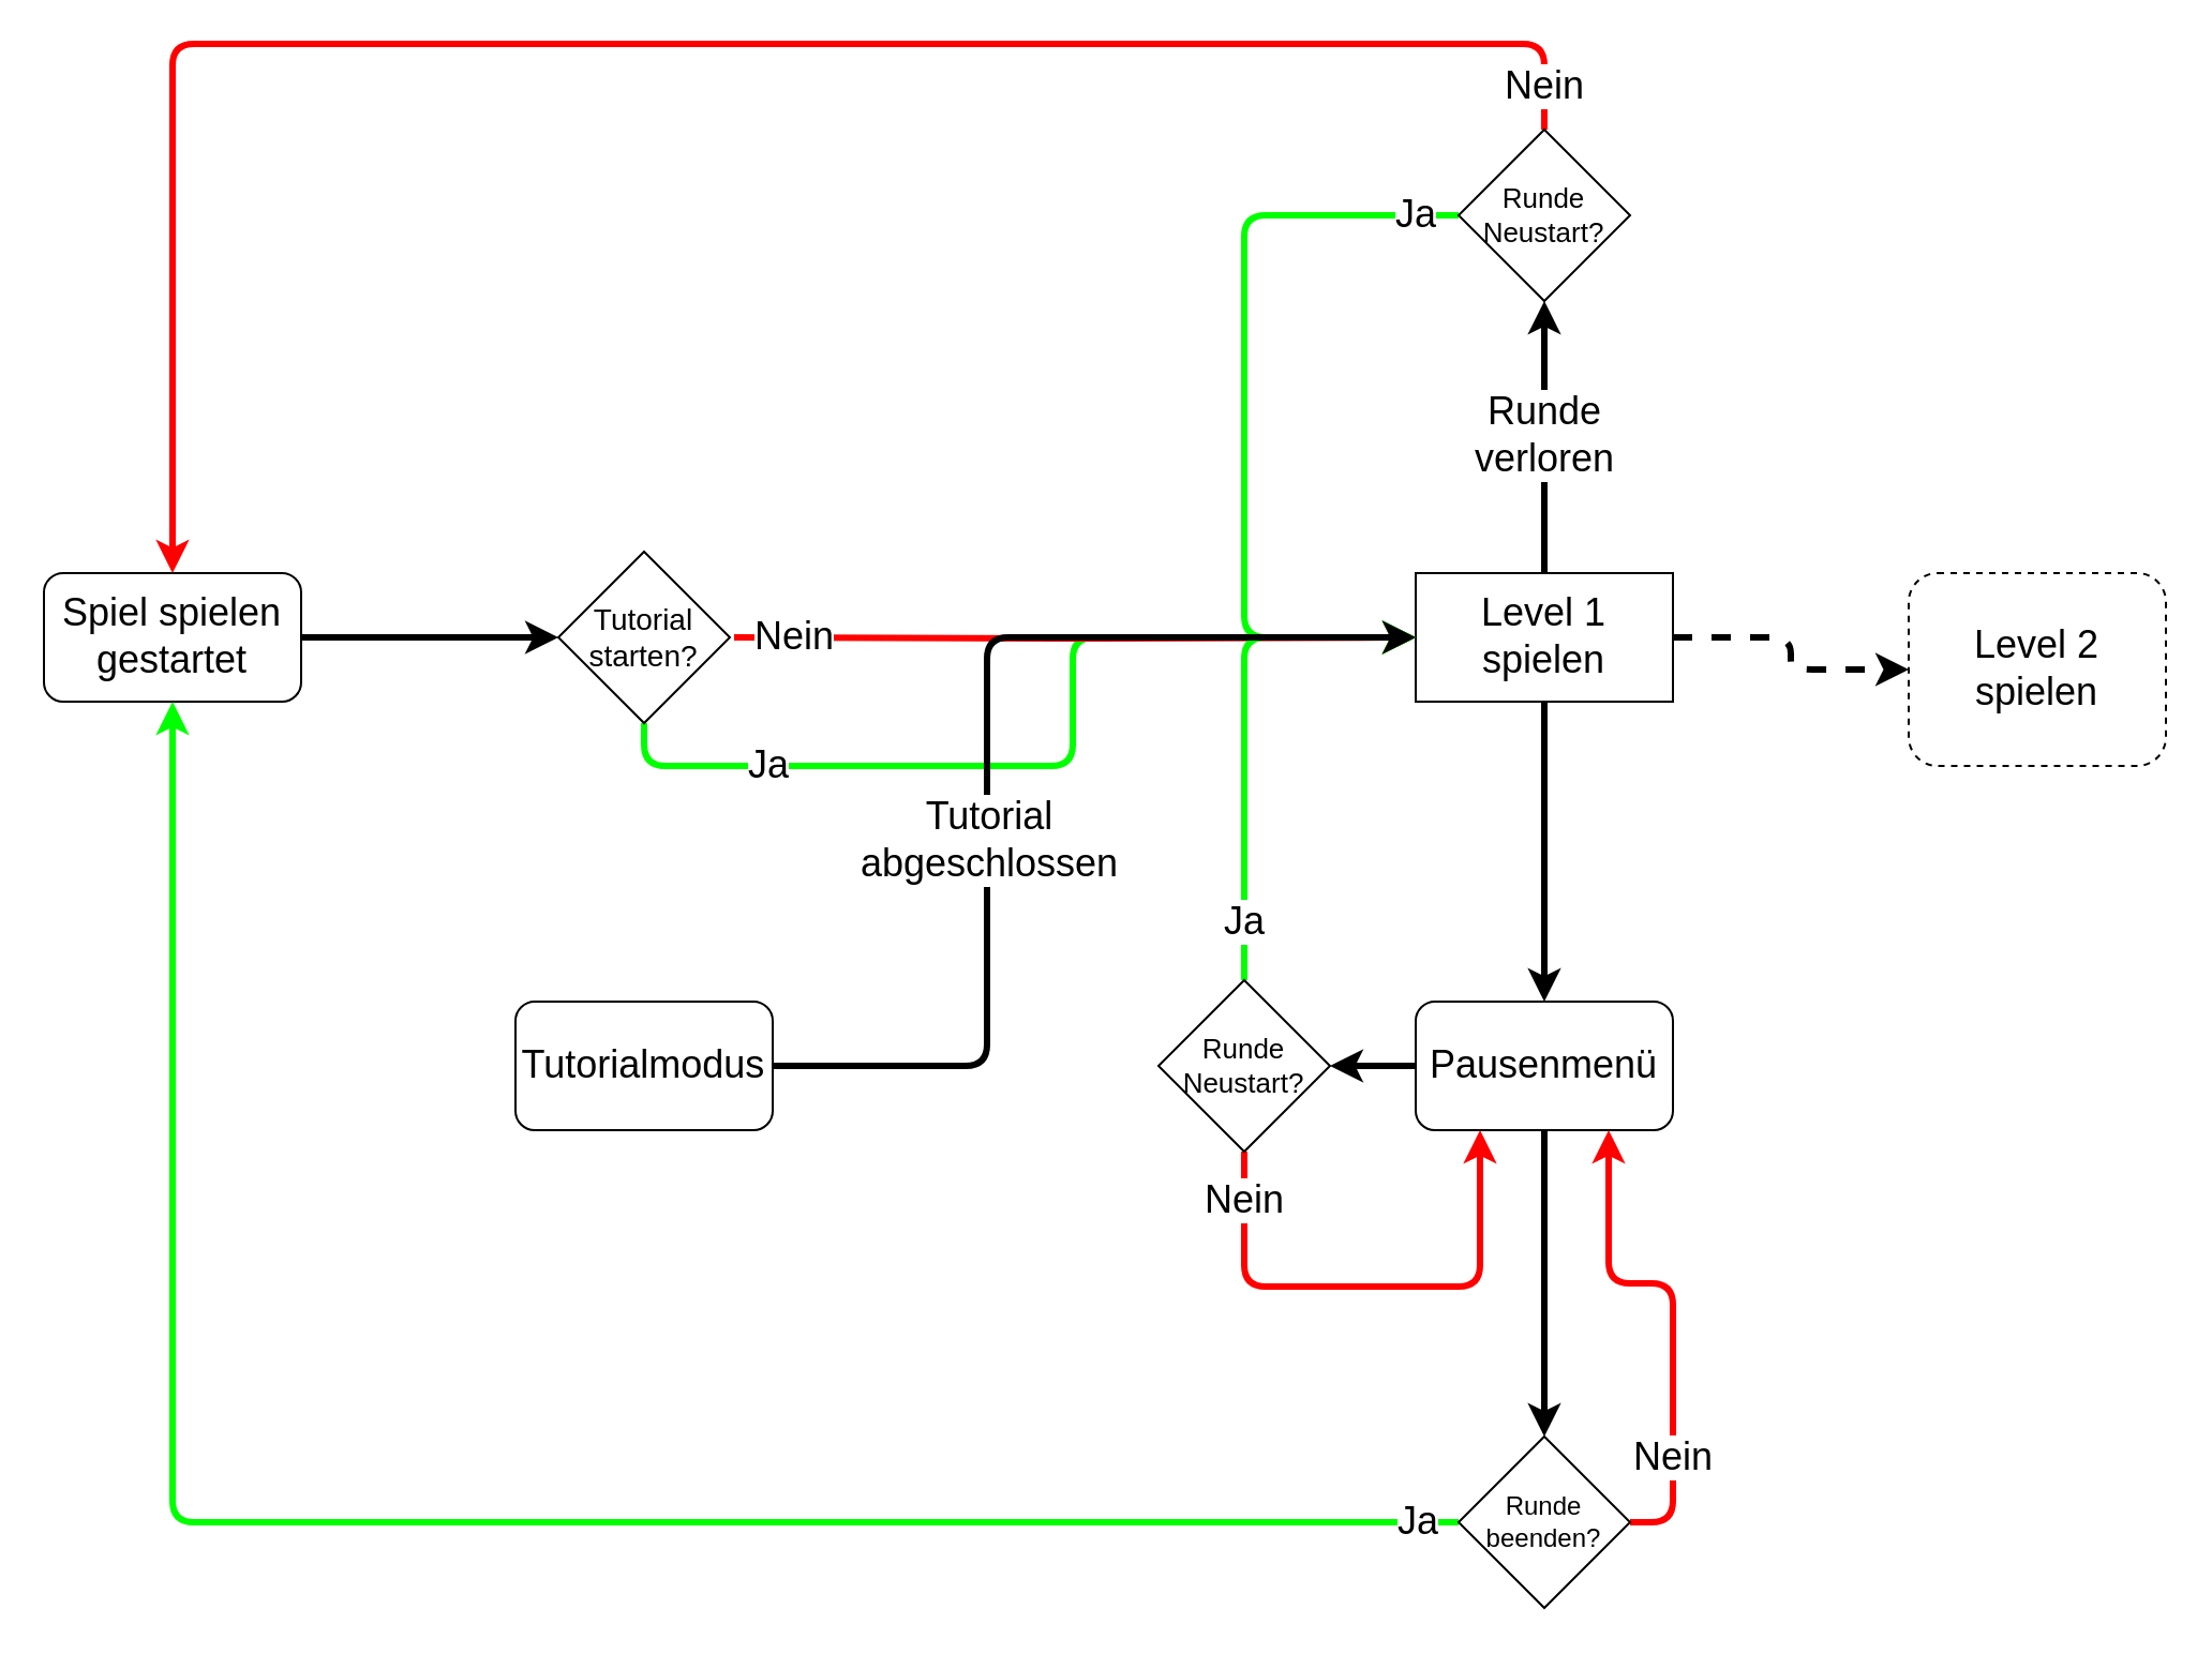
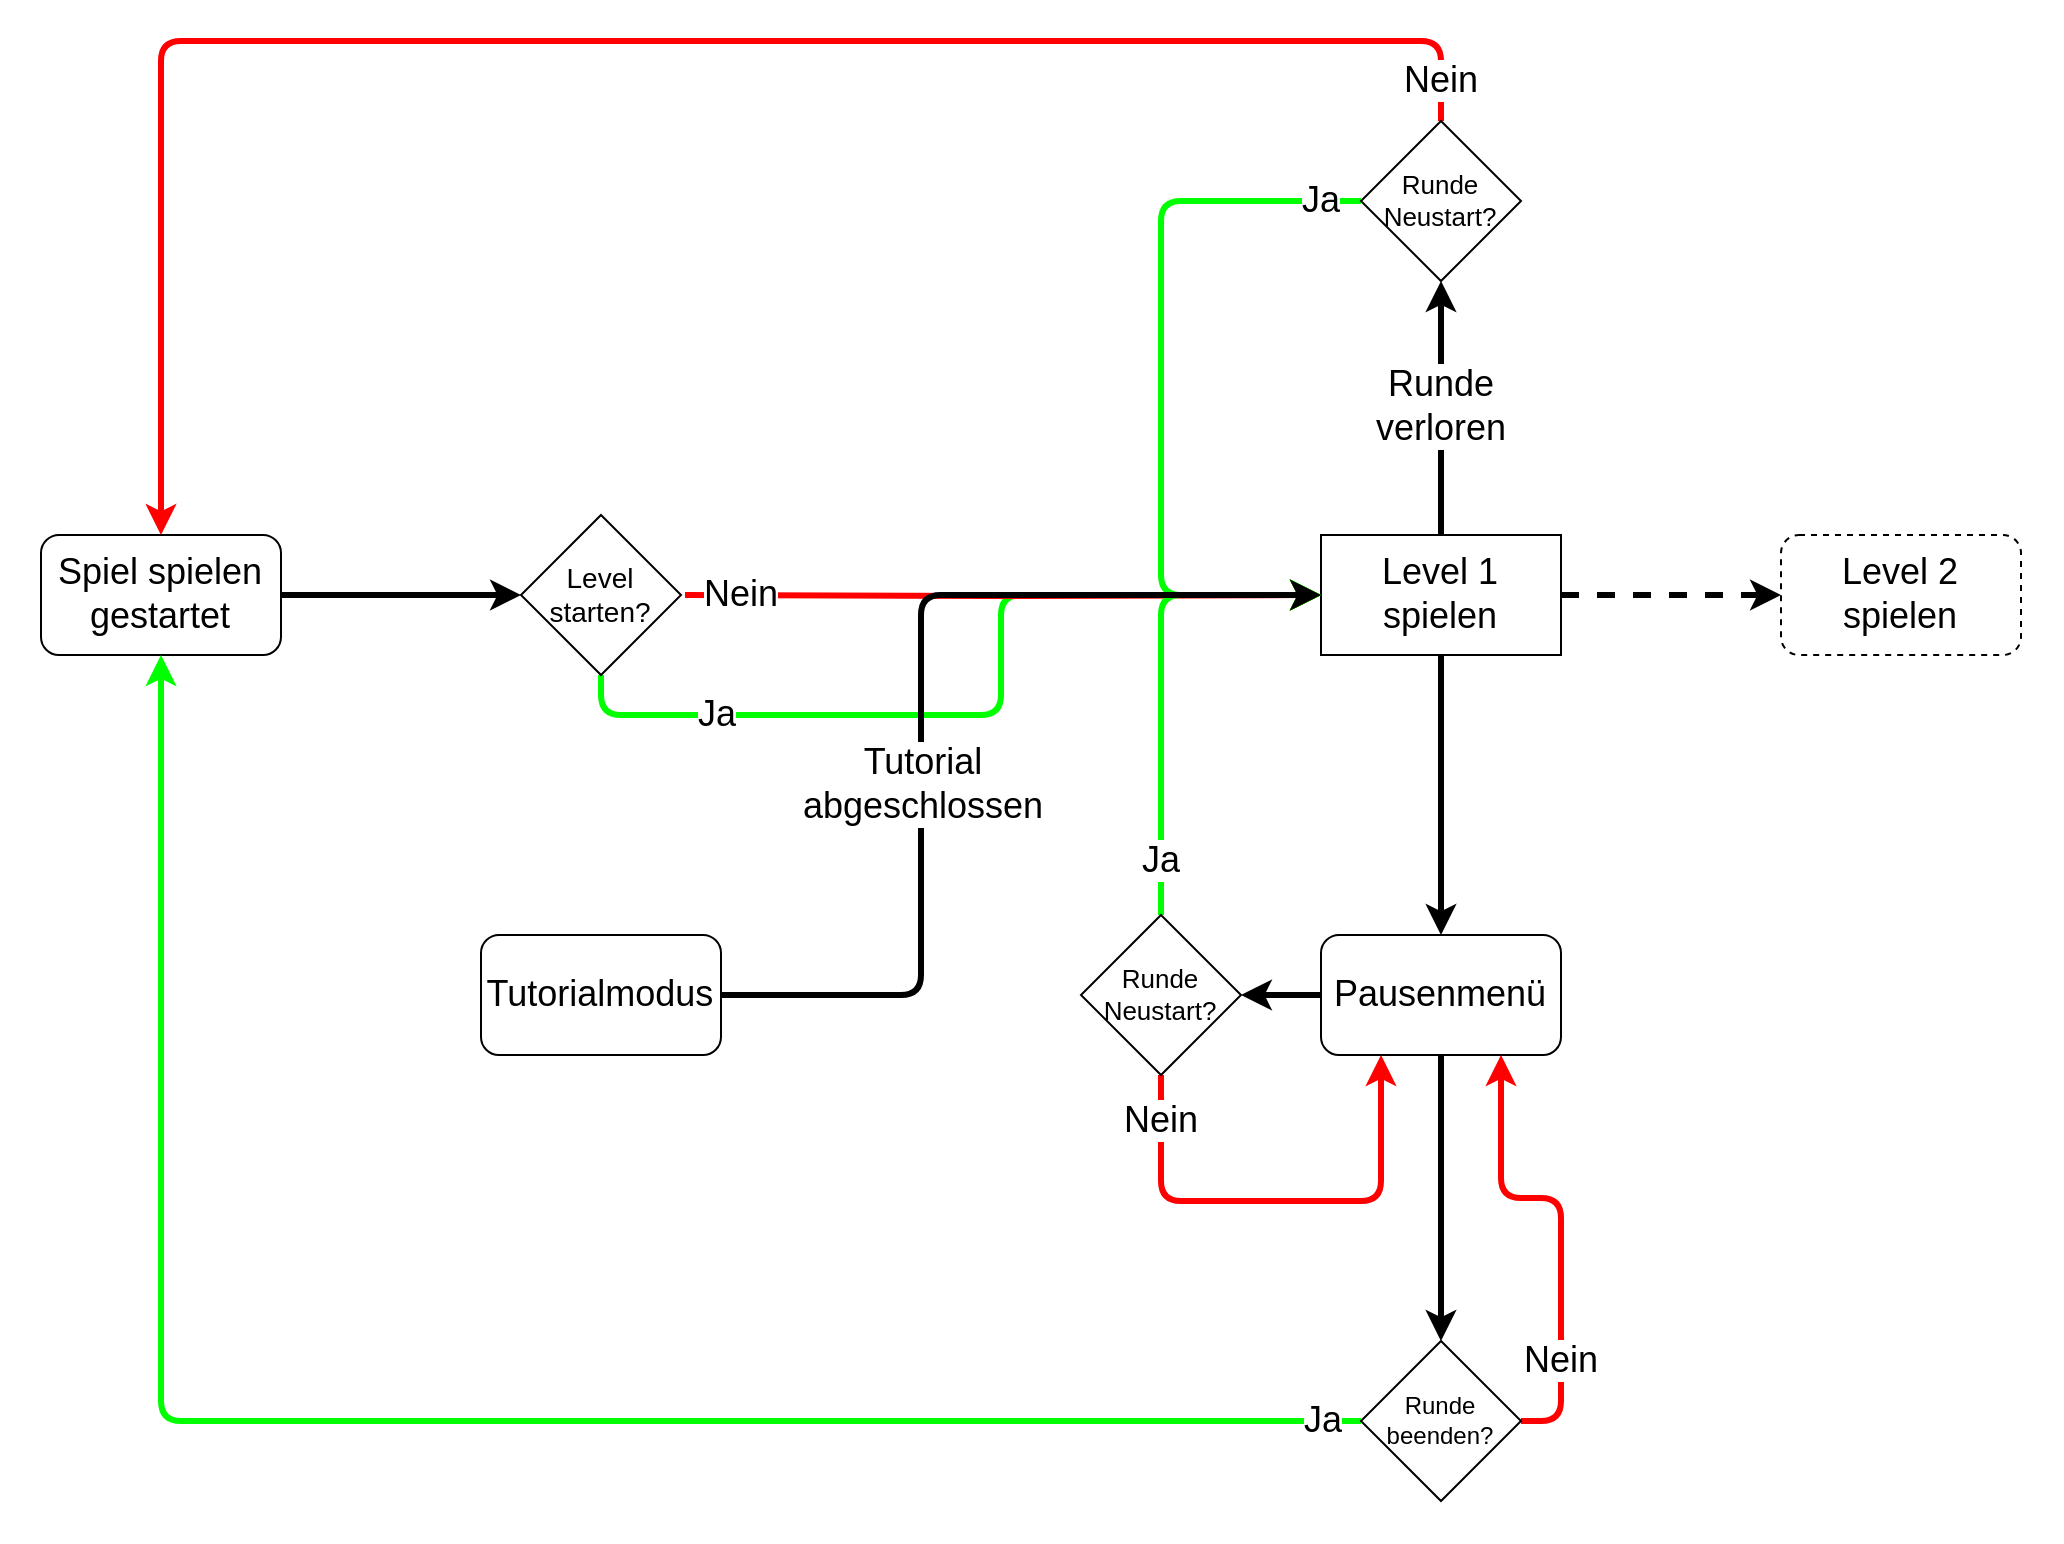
- <mxCell id="6" value="Tutorial&lt;br style=&quot;font-size: 14px;&quot;&gt;starten?" style="rhombus;whiteSpace=wrap;html=1;fontSize=14;" vertex="1" parent="1"><mxGeometry x="260" y="257" width="80" height="80" as="geometry" /></mxCell>
+ <mxCell id="6" value="Level&lt;br style=&quot;font-size: 14px;&quot;&gt;starten?" style="rhombus;whiteSpace=wrap;html=1;fontSize=14;" vertex="1" parent="1"><mxGeometry x="260" y="257" width="80" height="80" as="geometry" /></mxCell>
- <mxCell id="11" value="Level 2 spielen" style="rounded=1;whiteSpace=wrap;html=1;dashed=1;fontSize=18;" vertex="1" parent="1"><mxGeometry x="890" y="267" width="120" height="90" as="geometry" /></mxCell>
+ <mxCell id="11" value="Level 2 spielen" style="rounded=1;whiteSpace=wrap;html=1;dashed=1;fontSize=18;" vertex="1" parent="1"><mxGeometry x="890" y="267" width="120" height="60" as="geometry" /></mxCell>
